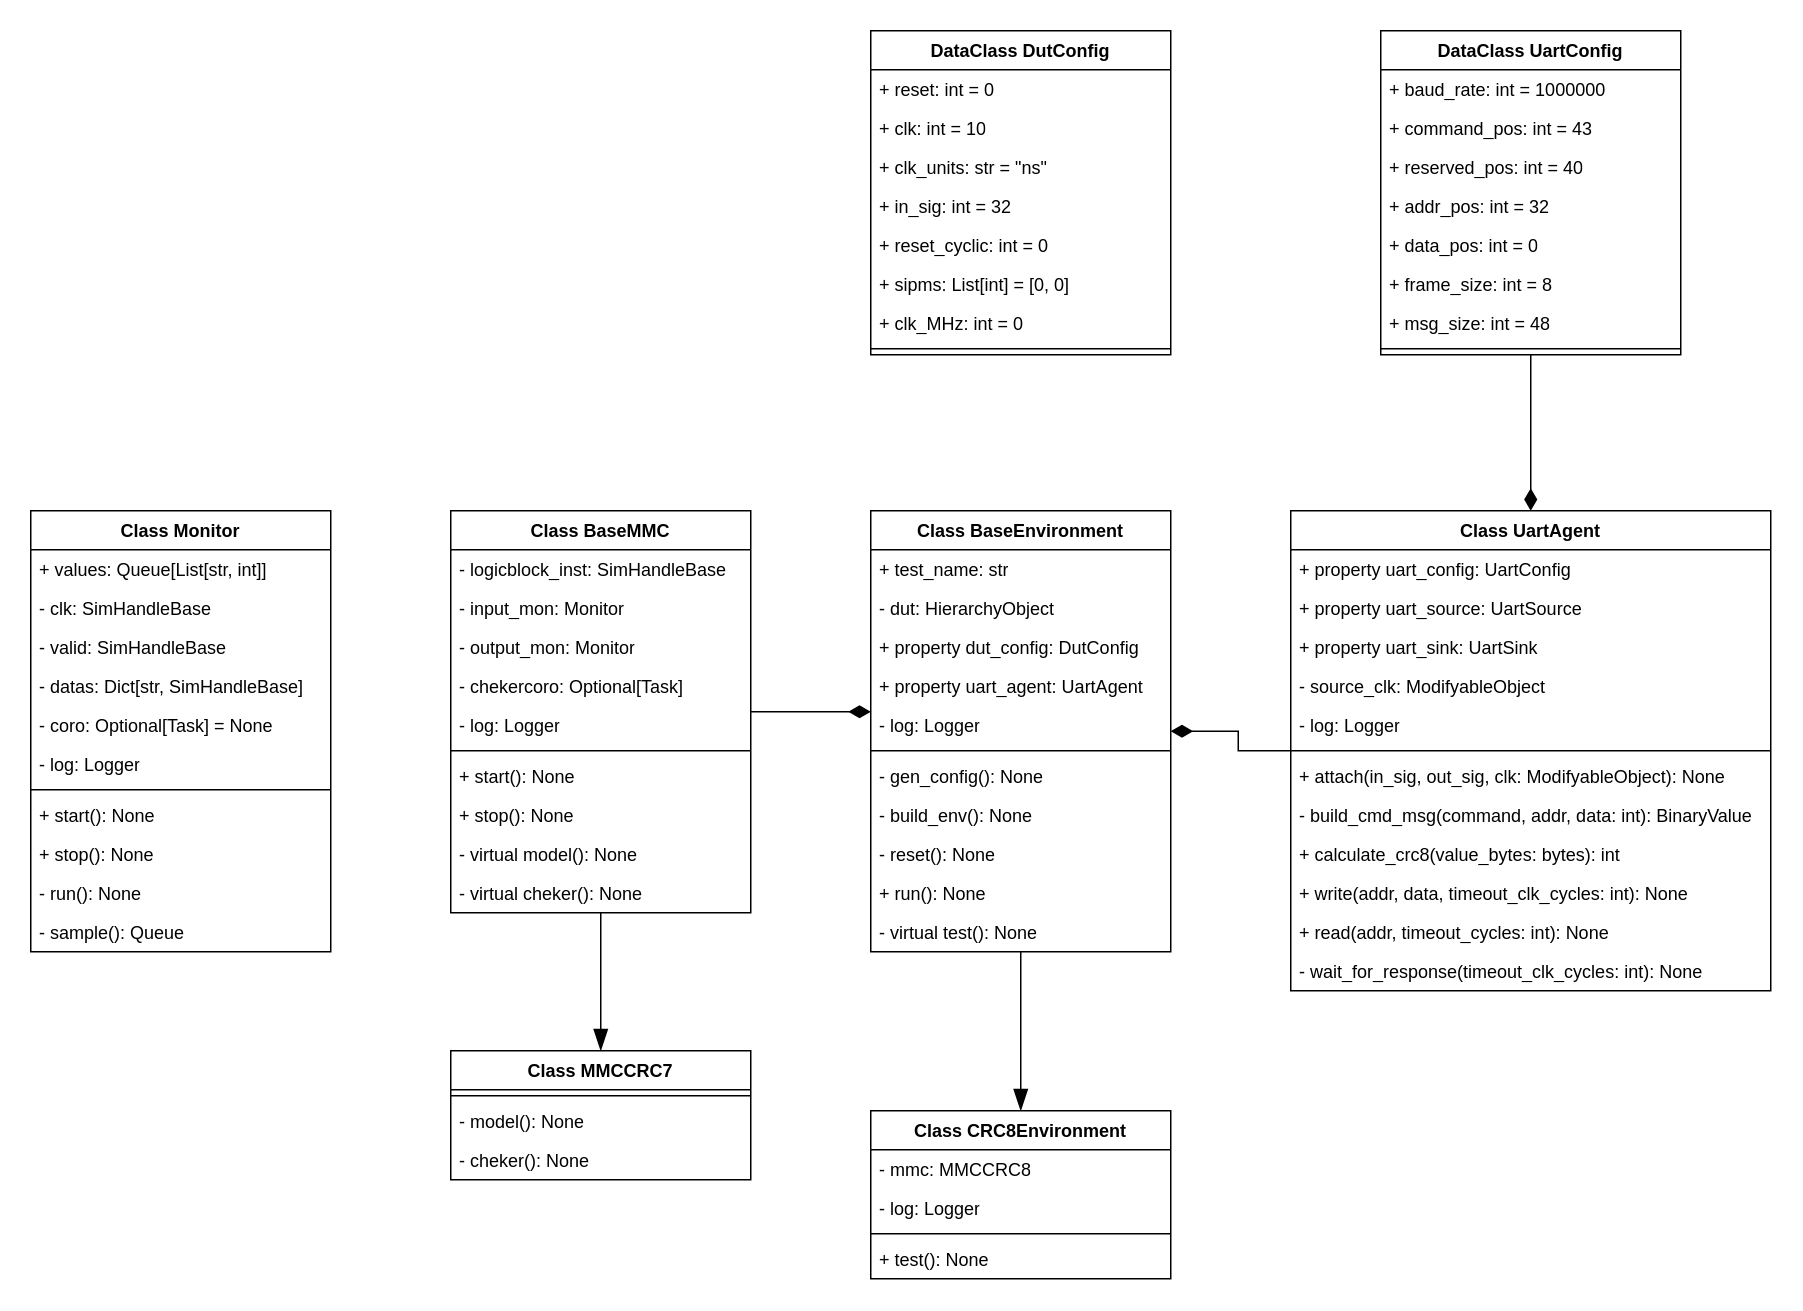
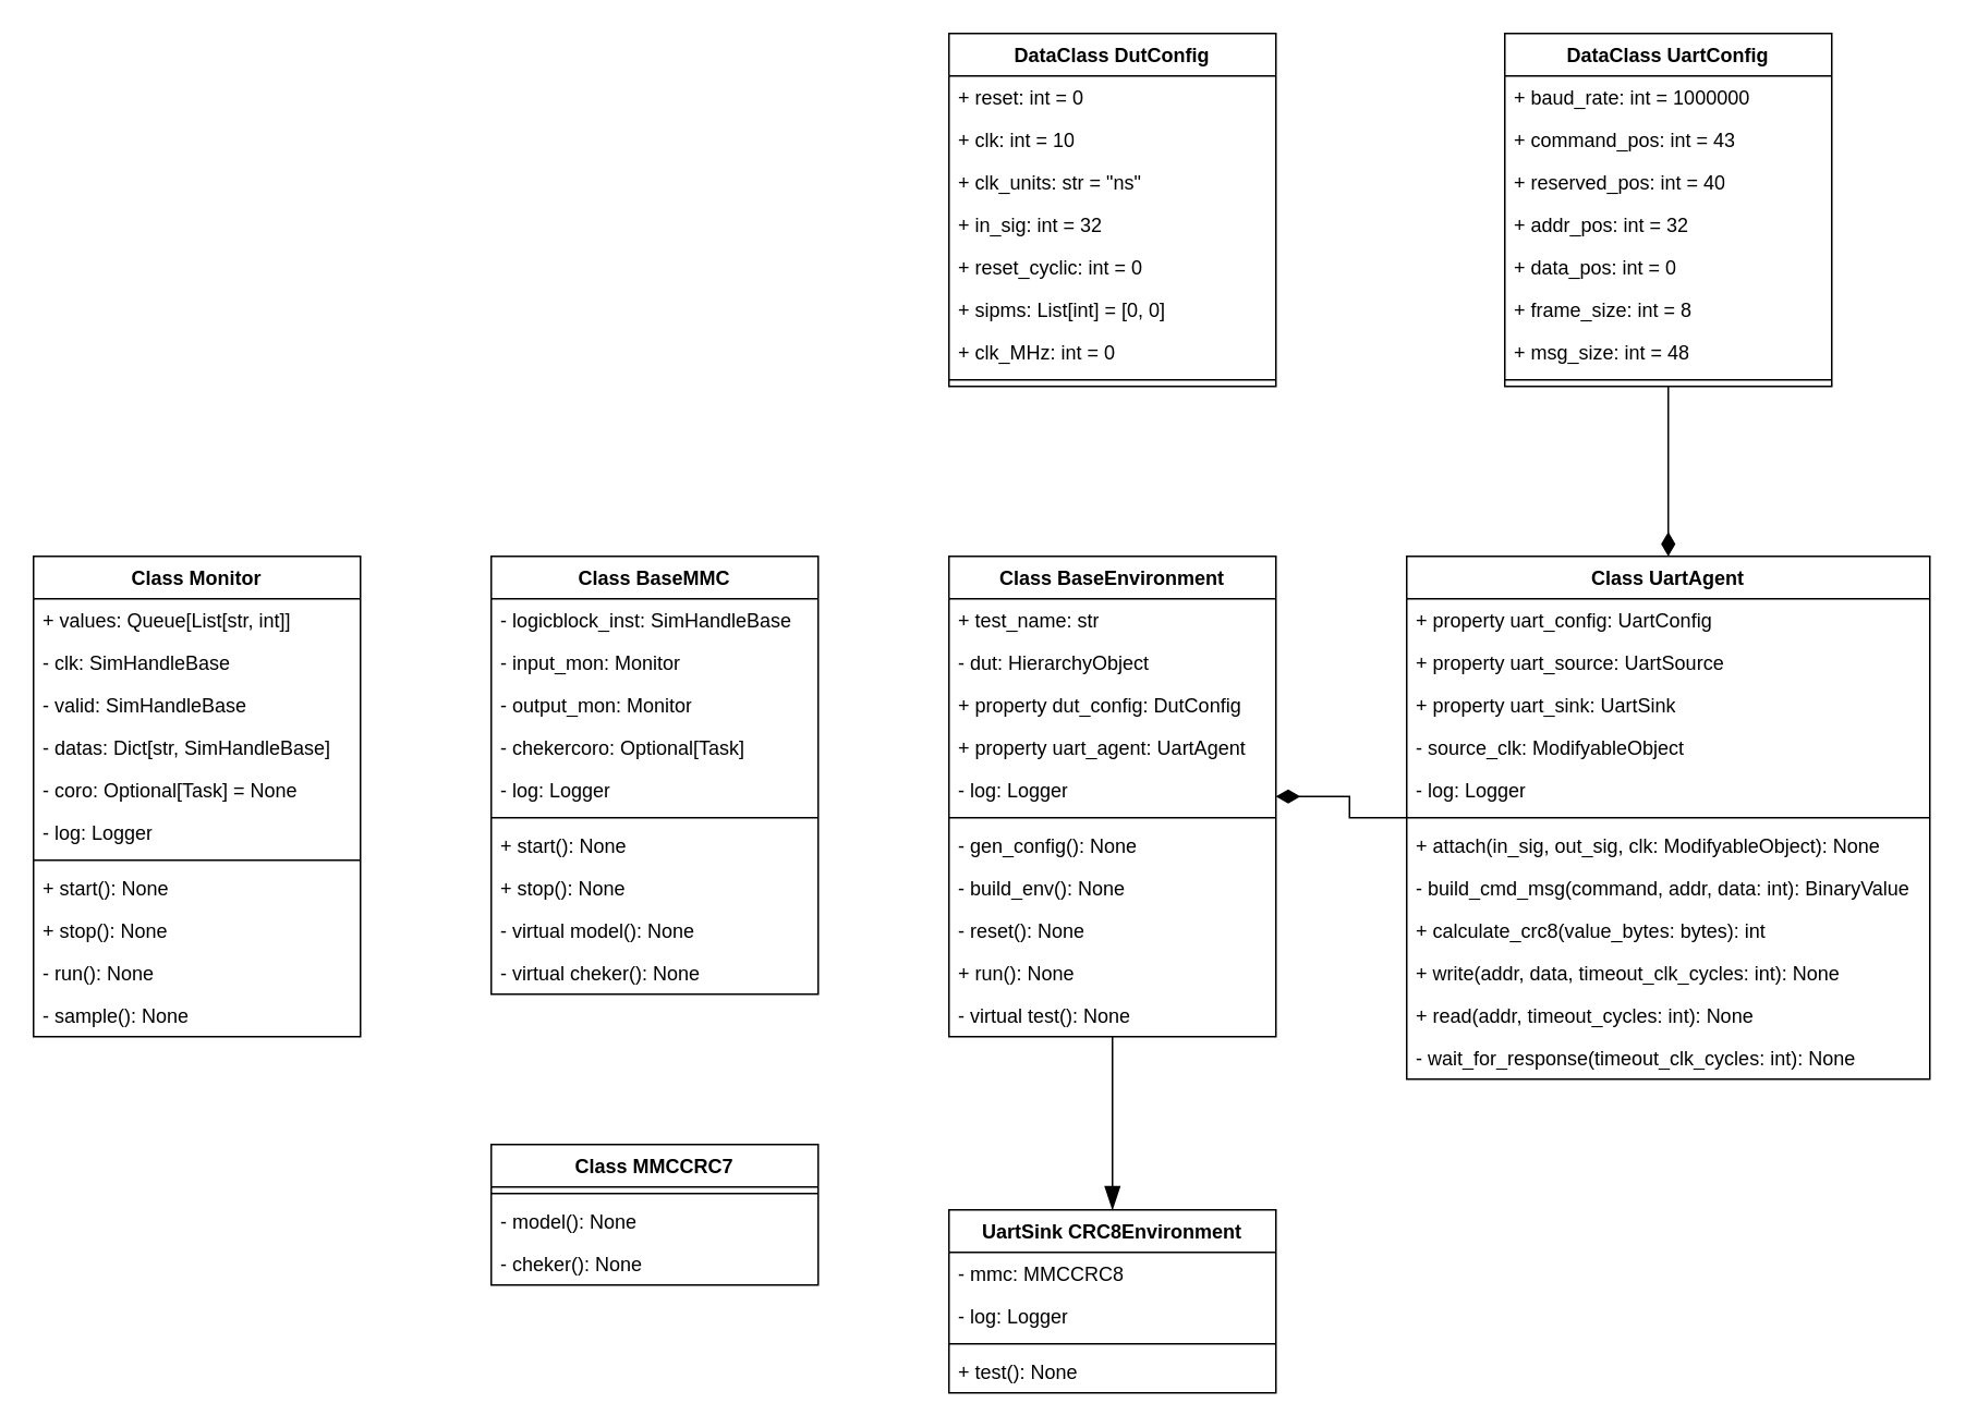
- <mxCell id="60" style="edgeStyle=orthogonalEdgeStyle;rounded=0;orthogonalLoop=1;jettySize=auto;html=1;endArrow=diamondThin;endFill=1;endSize=12;" edge="1" parent="1" source="62" target="3"><mxGeometry relative="1" as="geometry"><Array as="points"><mxPoint x="420" y="487" /><mxPoint x="420" y="487" /></Array></mxGeometry></mxCell>
- <mxCell id="59" value="- sample(): Queue" style="text;strokeColor=none;fillColor=none;align=left;verticalAlign=top;spacingLeft=4;spacingRight=4;overflow=hidden;rotatable=0;points=[[0,0.5],[1,0.5]];portConstraint=eastwest;whiteSpace=wrap;html=1;" parent="48" vertex="1"><mxGeometry y="268" width="200" height="26" as="geometry" /></mxCell>
+ <mxCell id="59" value="- sample(): None" style="text;strokeColor=none;fillColor=none;align=left;verticalAlign=top;spacingLeft=4;spacingRight=4;overflow=hidden;rotatable=0;points=[[0,0.5],[1,0.5]];portConstraint=eastwest;whiteSpace=wrap;html=1;" parent="48" vertex="1"><mxGeometry y="268" width="200" height="26" as="geometry" /></mxCell>
- <mxCell id="61" style="edgeStyle=orthogonalEdgeStyle;rounded=0;orthogonalLoop=1;jettySize=auto;html=1;endArrow=blockThin;endFill=1;endSize=12;" edge="1" parent="1" source="62" target="78"><mxGeometry relative="1" as="geometry" /></mxCell>
- <mxCell id="73" value="Class CRC8Environment" style="swimlane;fontStyle=1;align=center;verticalAlign=top;childLayout=stackLayout;horizontal=1;startSize=26;horizontalStack=0;resizeParent=1;resizeParentMax=0;resizeLast=0;collapsible=1;marginBottom=0;whiteSpace=wrap;html=1;" vertex="1" parent="1"><mxGeometry x="580" y="740" width="200" height="112" as="geometry" /></mxCell>
+ <mxCell id="73" value="UartSink CRC8Environment" style="swimlane;fontStyle=1;align=center;verticalAlign=top;childLayout=stackLayout;horizontal=1;startSize=26;horizontalStack=0;resizeParent=1;resizeParentMax=0;resizeLast=0;collapsible=1;marginBottom=0;whiteSpace=wrap;html=1;" vertex="1" parent="1"><mxGeometry x="580" y="740" width="200" height="112" as="geometry" /></mxCell>
